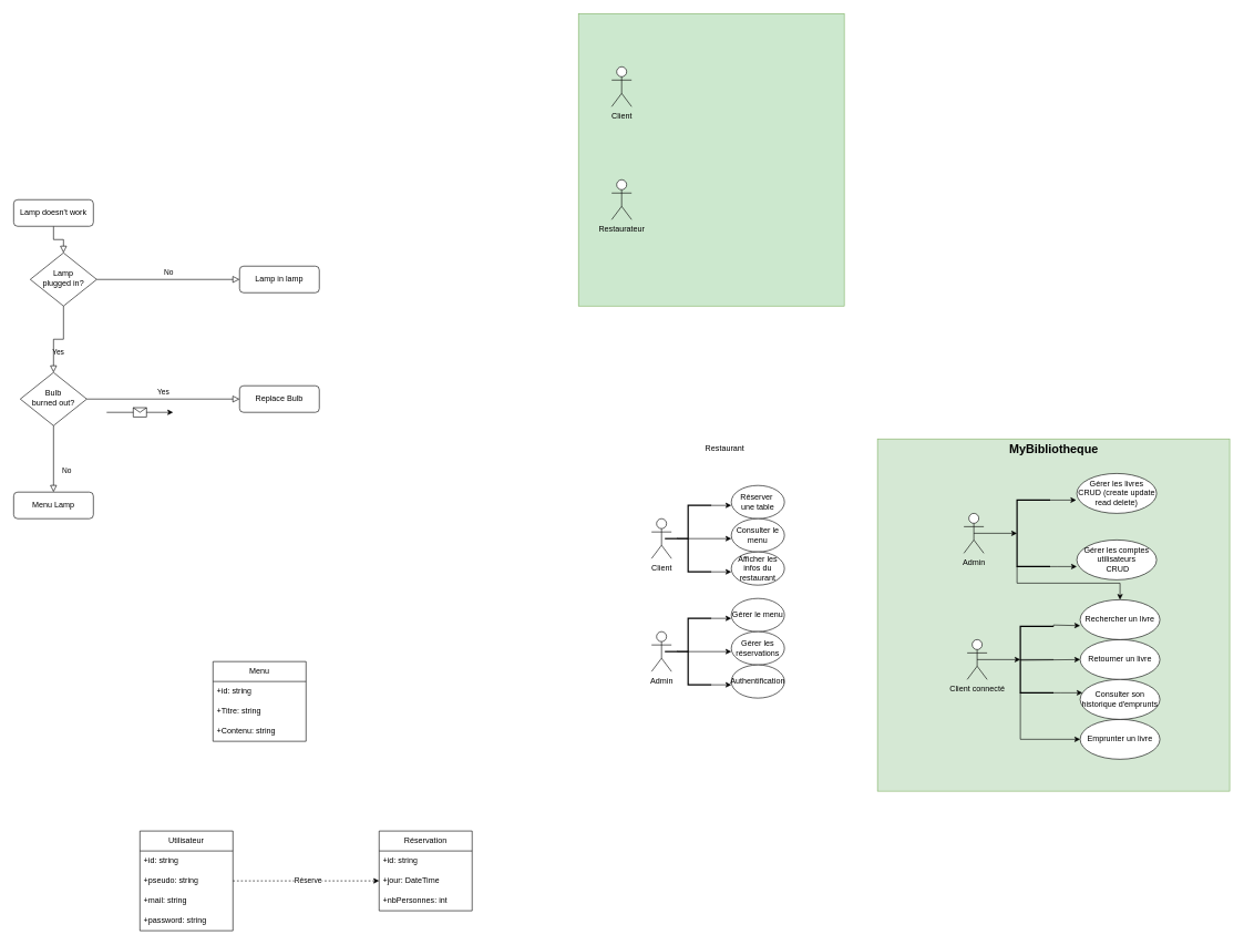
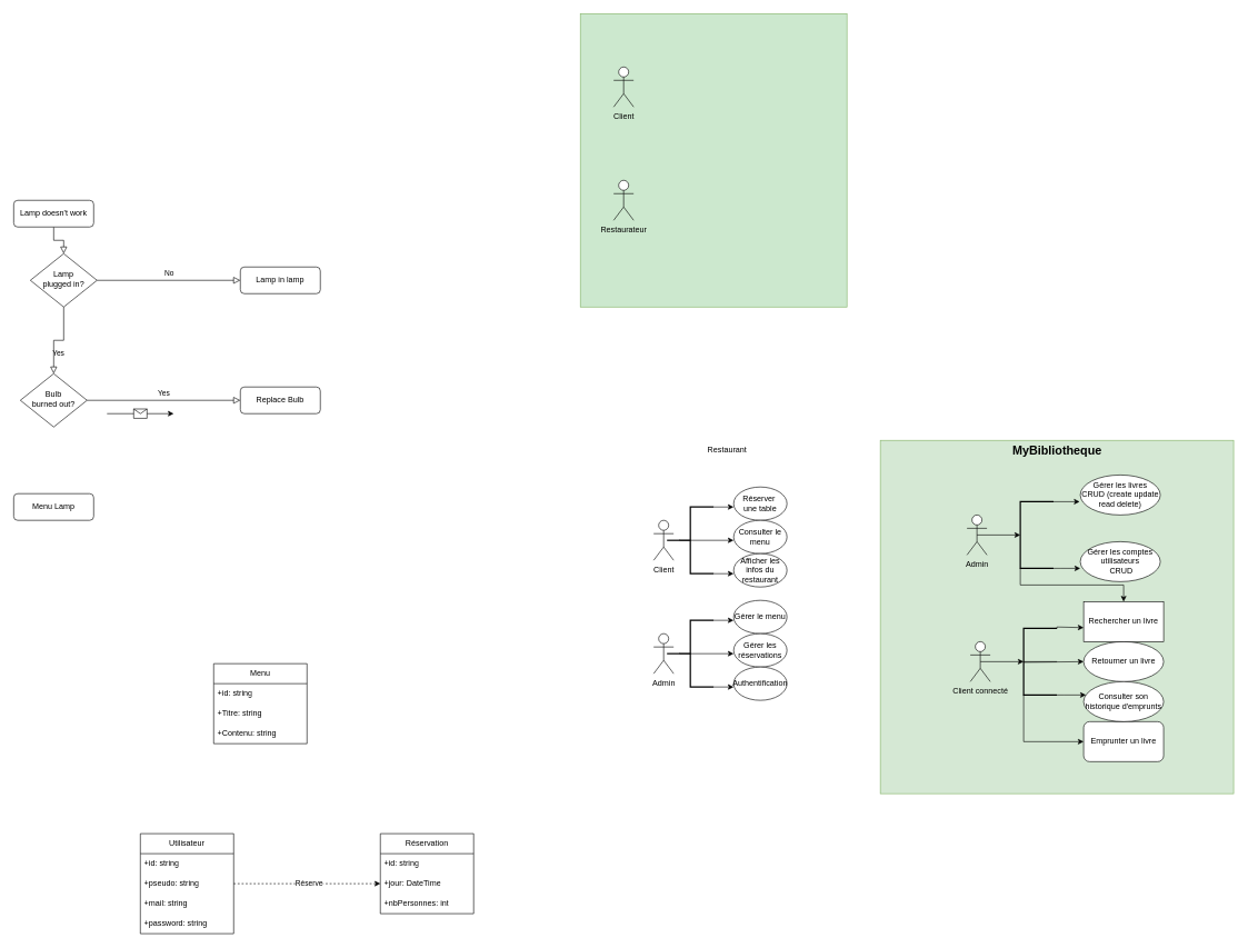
- <mxCell id="10" value="No" style="rounded=0;html=1;jettySize=auto;orthogonalLoop=1;fontSize=11;endArrow=block;endFill=0;endSize=8;strokeWidth=1;shadow=0;labelBackgroundColor=none;edgeStyle=orthogonalEdgeStyle;" parent="1" source="12" target="13" edge="1"><mxGeometry x="0.333" y="20" relative="1" as="geometry"><mxPoint as="offset" /></mxGeometry></mxCell>
- <mxCell id="67" value="Rechercher un livre" style="ellipse;whiteSpace=wrap;html=1;" vertex="1" parent="1"><mxGeometry x="1625" y="902" width="120" height="60" as="geometry" /></mxCell>
+ <mxCell id="67" value="Rechercher un livre" style="whiteSpace=wrap;html=1;rounded=0;" vertex="1" parent="1"><mxGeometry x="1625" y="902" width="120" height="60" as="geometry" /></mxCell>
- <mxCell id="64" value="Emprunter un livre" style="ellipse;whiteSpace=wrap;html=1;" vertex="1" parent="1"><mxGeometry x="1625" y="1082" width="120" height="60" as="geometry" /></mxCell>
+ <mxCell id="64" value="Emprunter un livre" style="whiteSpace=wrap;html=1;rounded=1;" vertex="1" parent="1"><mxGeometry x="1625" y="1082" width="120" height="60" as="geometry" /></mxCell>
